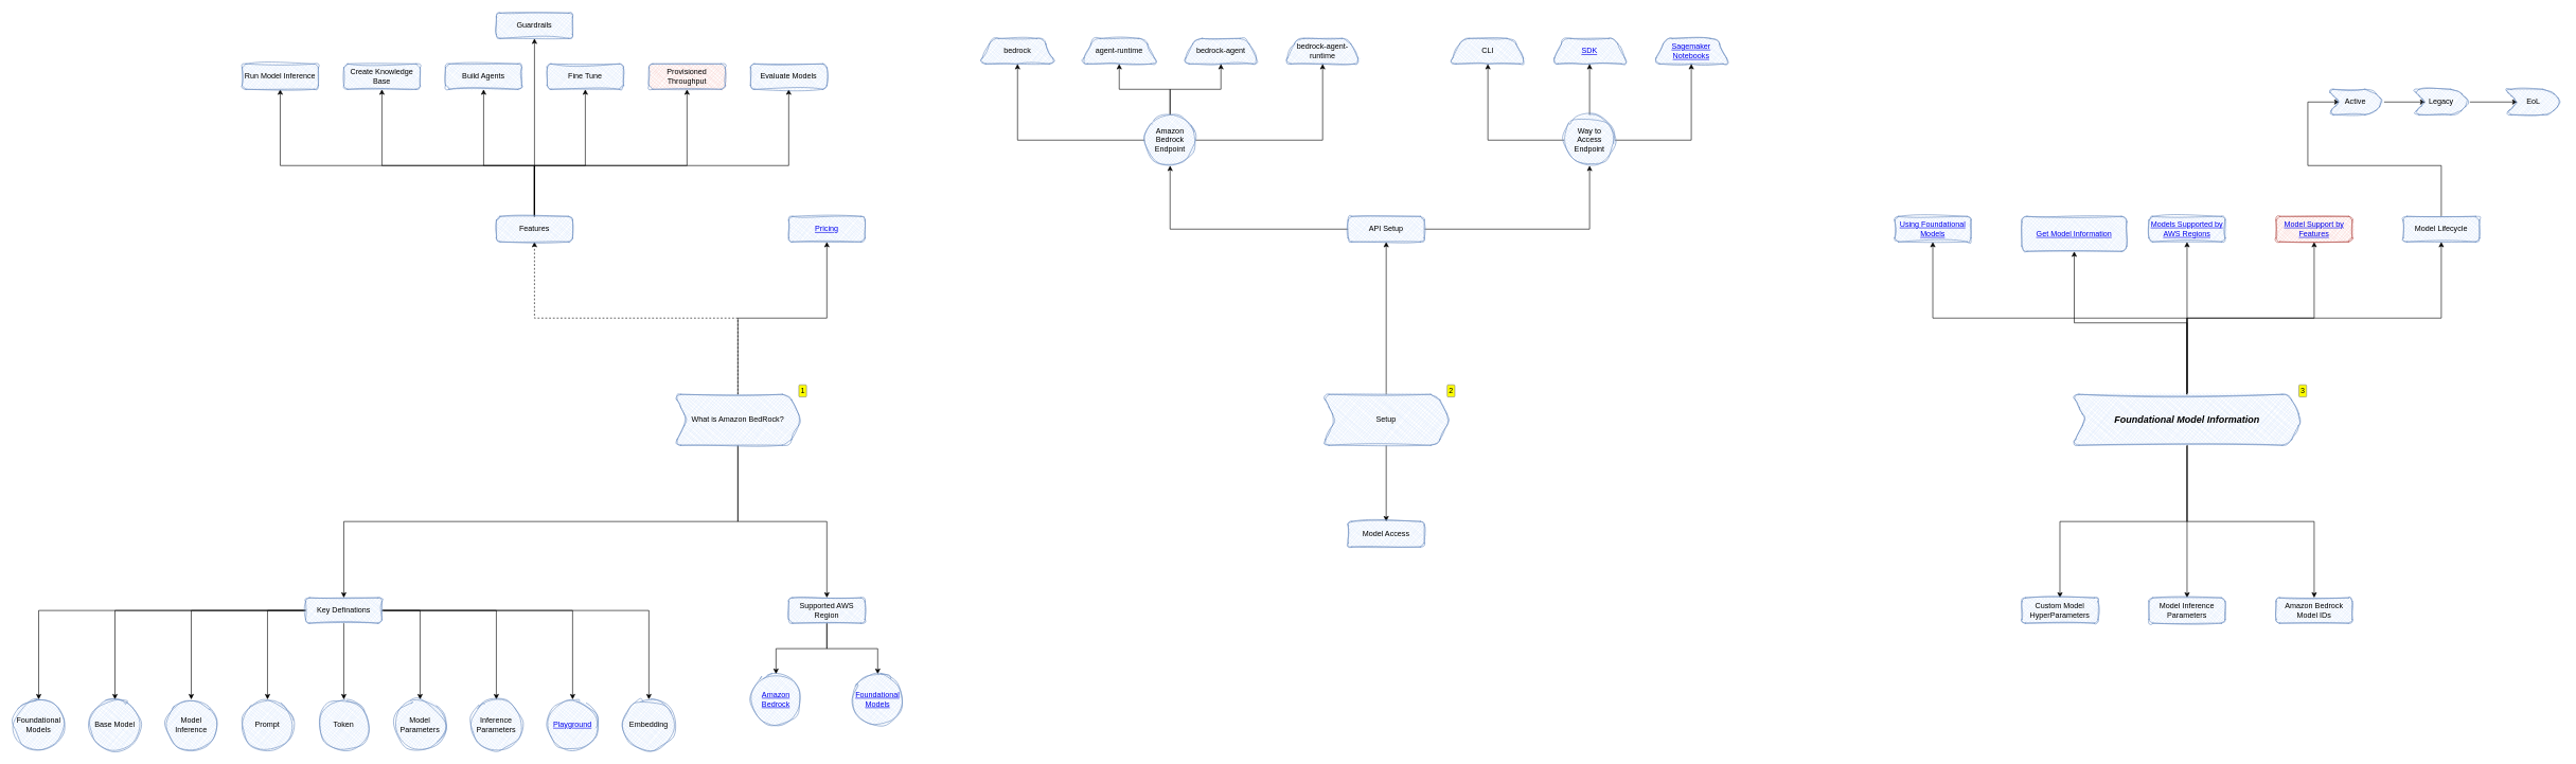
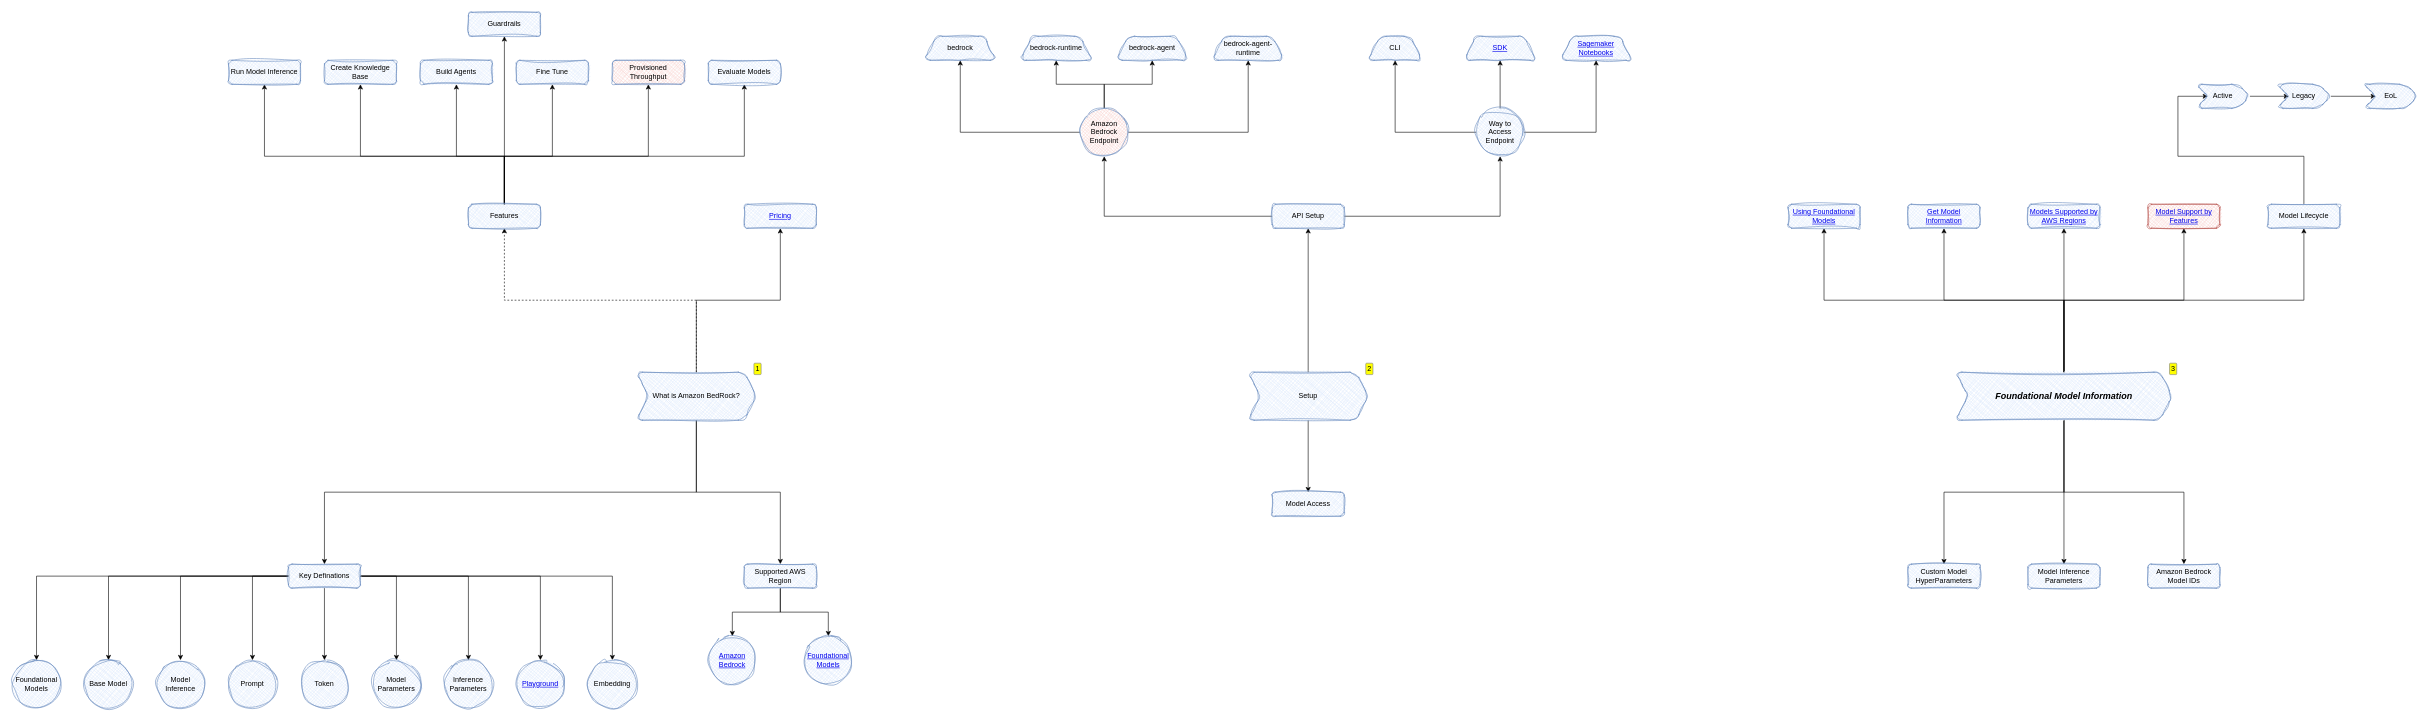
- <mxCell id="60" value="agent-runtime" style="shape=trapezoid;perimeter=trapezoidPerimeter;whiteSpace=wrap;html=1;fixedSize=1;fillColor=#dae8fc;strokeColor=#6c8ebf;sketch=1;curveFitting=1;jiggle=2;shadow=0;rounded=1;fillStyle=cross-hatch;" vertex="1" parent="1"><mxGeometry x="1700" y="60" width="120" height="40" as="geometry" /></mxCell>
+ <mxCell id="60" value="bedrock-runtime" style="shape=trapezoid;perimeter=trapezoidPerimeter;whiteSpace=wrap;html=1;fixedSize=1;fillColor=#dae8fc;strokeColor=#6c8ebf;sketch=1;curveFitting=1;jiggle=2;shadow=0;rounded=1;fillStyle=cross-hatch;" vertex="1" parent="1"><mxGeometry x="1700" y="60" width="120" height="40" as="geometry" /></mxCell>
- <mxCell id="67" value="CLI" style="shape=trapezoid;perimeter=trapezoidPerimeter;whiteSpace=wrap;html=1;fixedSize=1;fillColor=#dae8fc;strokeColor=#6c8ebf;sketch=1;curveFitting=1;jiggle=2;shadow=0;rounded=1;fillStyle=cross-hatch;" vertex="1" parent="1"><mxGeometry x="2280" y="60" width="120" height="40" as="geometry" /></mxCell>
+ <mxCell id="67" value="CLI" style="shape=trapezoid;perimeter=trapezoidPerimeter;whiteSpace=wrap;html=1;fixedSize=1;fillColor=#dae8fc;strokeColor=#6c8ebf;sketch=1;curveFitting=1;jiggle=2;shadow=0;rounded=1;fillStyle=cross-hatch;" vertex="1" parent="1"><mxGeometry x="2280" y="60" width="90" height="40" as="geometry" /></mxCell>
- <mxCell id="58" value="Amazon Bedrock Endpoint" style="ellipse;whiteSpace=wrap;html=1;fillColor=#dae8fc;strokeColor=#6c8ebf;sketch=1;curveFitting=1;jiggle=2;shadow=0;rounded=1;fillStyle=cross-hatch;" vertex="1" parent="1"><mxGeometry x="1800" y="180" width="80" height="80" as="geometry" /></mxCell>
+ <mxCell id="58" value="Amazon Bedrock Endpoint" style="ellipse;whiteSpace=wrap;html=1;fillColor=#f8cecc;strokeColor=#6c8ebf;sketch=1;curveFitting=1;jiggle=2;shadow=0;rounded=1;fillStyle=cross-hatch;" vertex="1" parent="1"><mxGeometry x="1800" y="180" width="80" height="80" as="geometry" /></mxCell>
- <mxCell id="88" value="&lt;a href=&quot;https://docs.aws.amazon.com/bedrock/latest/userguide/models-get-info.html&quot;&gt;Get Model Information&lt;/a&gt;" style="whiteSpace=wrap;html=1;fillColor=#dae8fc;strokeColor=#6c8ebf;sketch=1;curveFitting=1;jiggle=2;shadow=0;rounded=1;fillStyle=cross-hatch;" vertex="1" parent="1"><mxGeometry x="3180" y="340" width="165" height="55" as="geometry" /></mxCell>
+ <mxCell id="88" value="&lt;a href=&quot;https://docs.aws.amazon.com/bedrock/latest/userguide/models-get-info.html&quot;&gt;Get Model Information&lt;/a&gt;" style="whiteSpace=wrap;html=1;fillColor=#dae8fc;strokeColor=#6c8ebf;sketch=1;curveFitting=1;jiggle=2;shadow=0;rounded=1;fillStyle=cross-hatch;" vertex="1" parent="1"><mxGeometry x="3180" y="340" width="120" height="40" as="geometry" /></mxCell>
